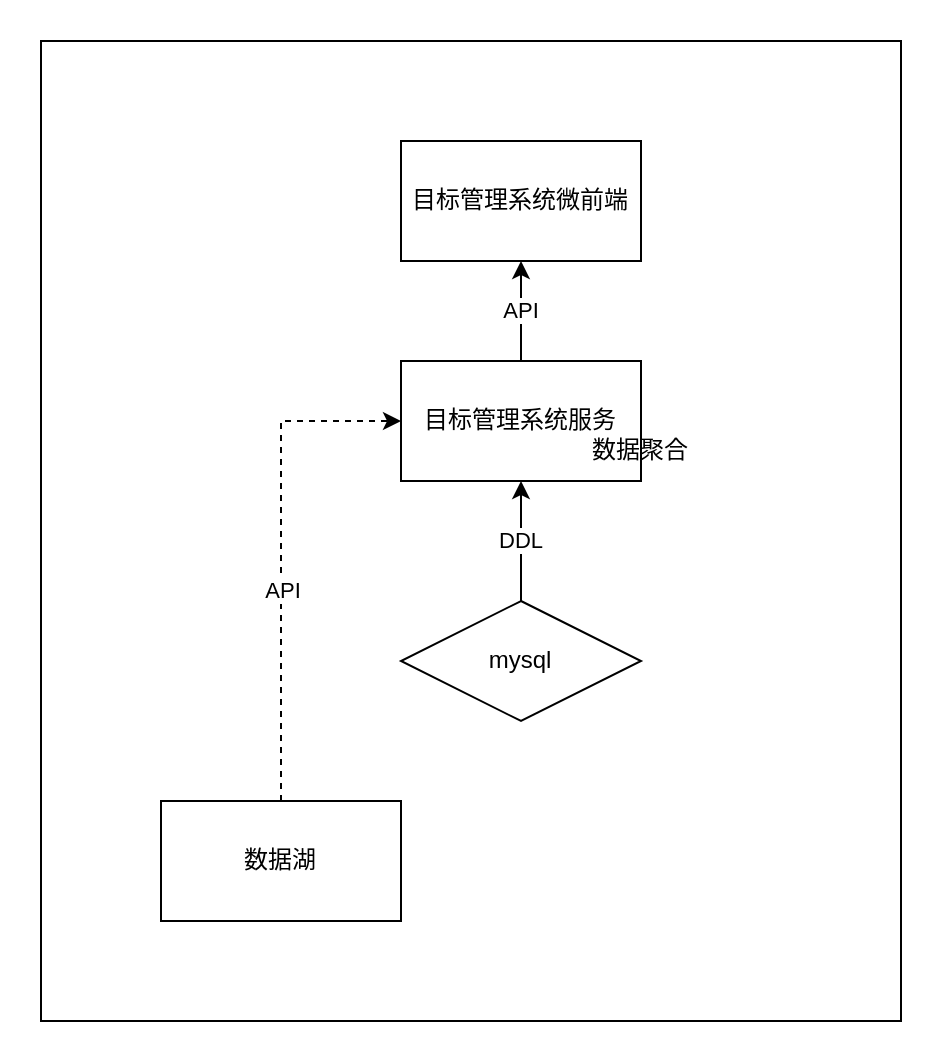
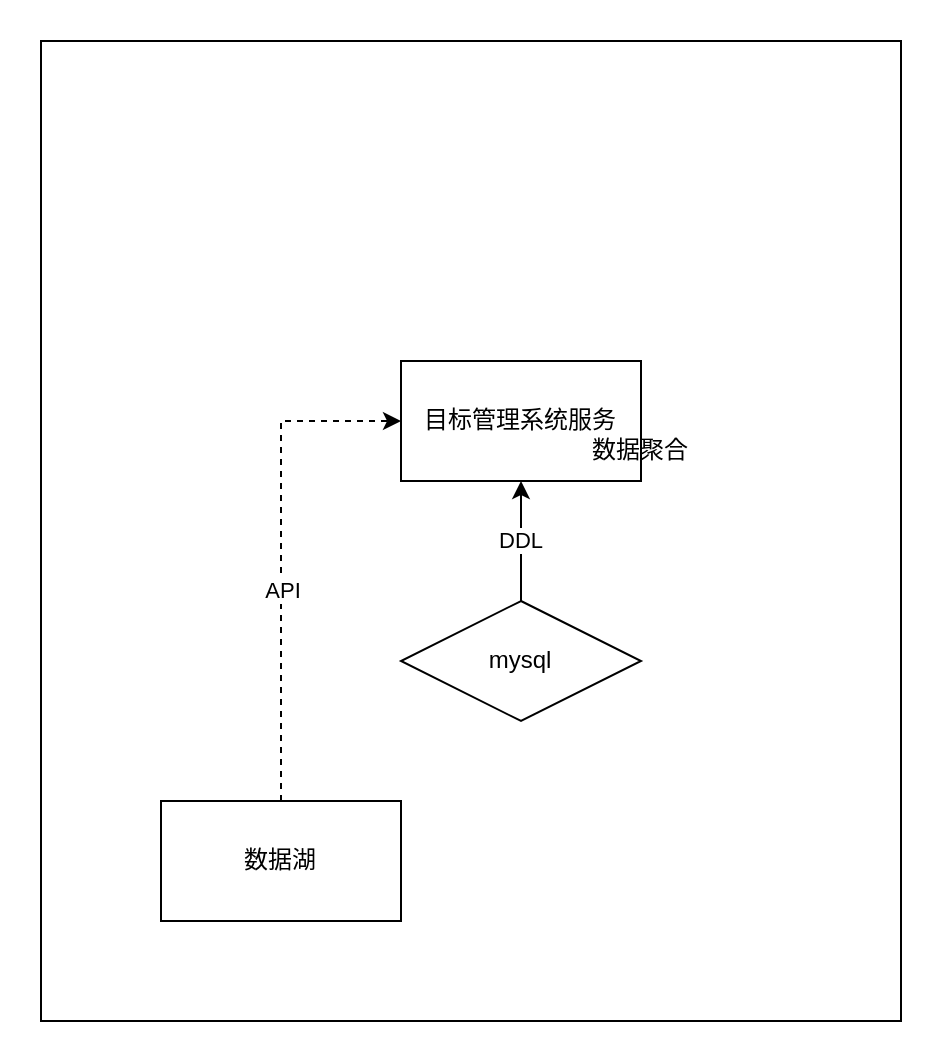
- <mxCell id="11" value="目标管理系统微前端" style="rounded=0;whiteSpace=wrap;html=1;" vertex="1" parent="1"><mxGeometry x="200" y="70" width="120" height="60" as="geometry" /></mxCell>
- <mxCell id="5" value="API" style="edgeStyle=orthogonalEdgeStyle;rounded=0;orthogonalLoop=1;jettySize=auto;html=1;exitX=0.5;exitY=0;exitDx=0;exitDy=0;entryX=0.5;entryY=1;entryDx=0;entryDy=0;" edge="1" parent="1" source="6" target="11"><mxGeometry relative="1" as="geometry" /></mxCell>
